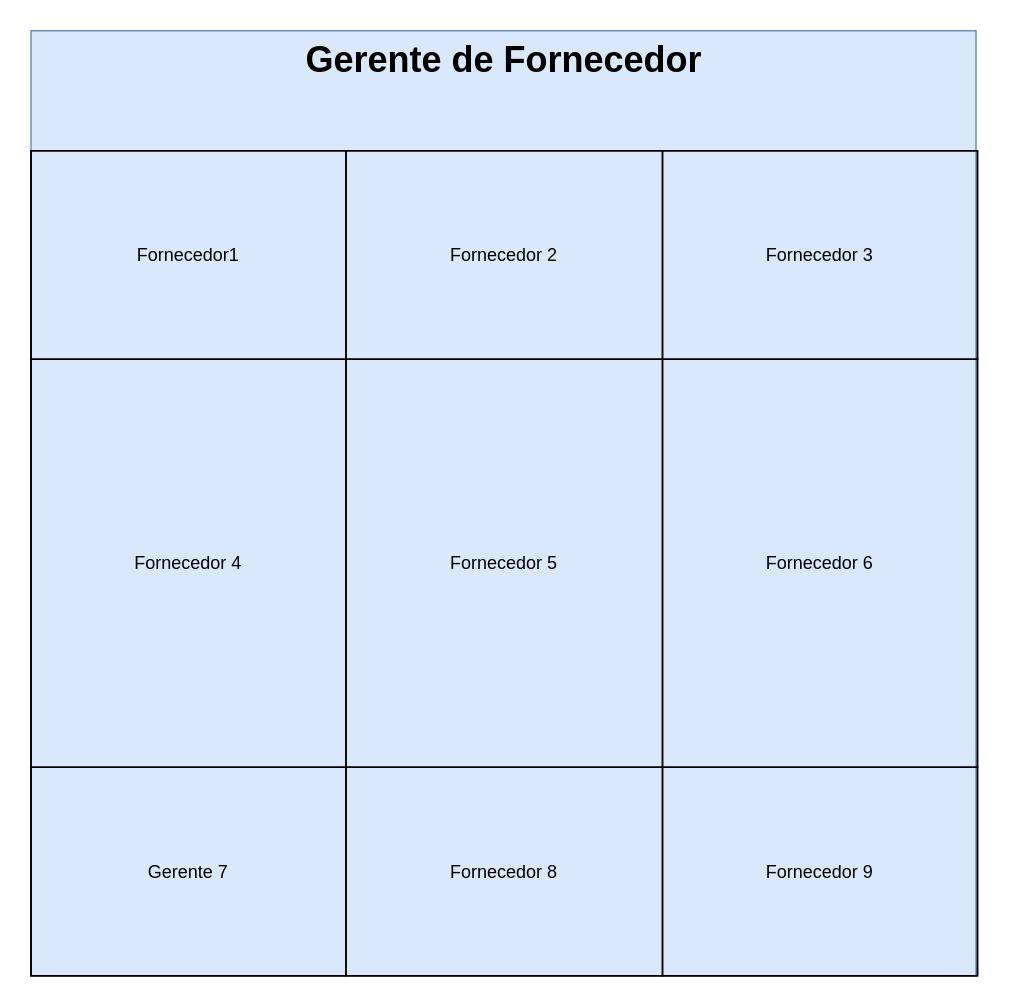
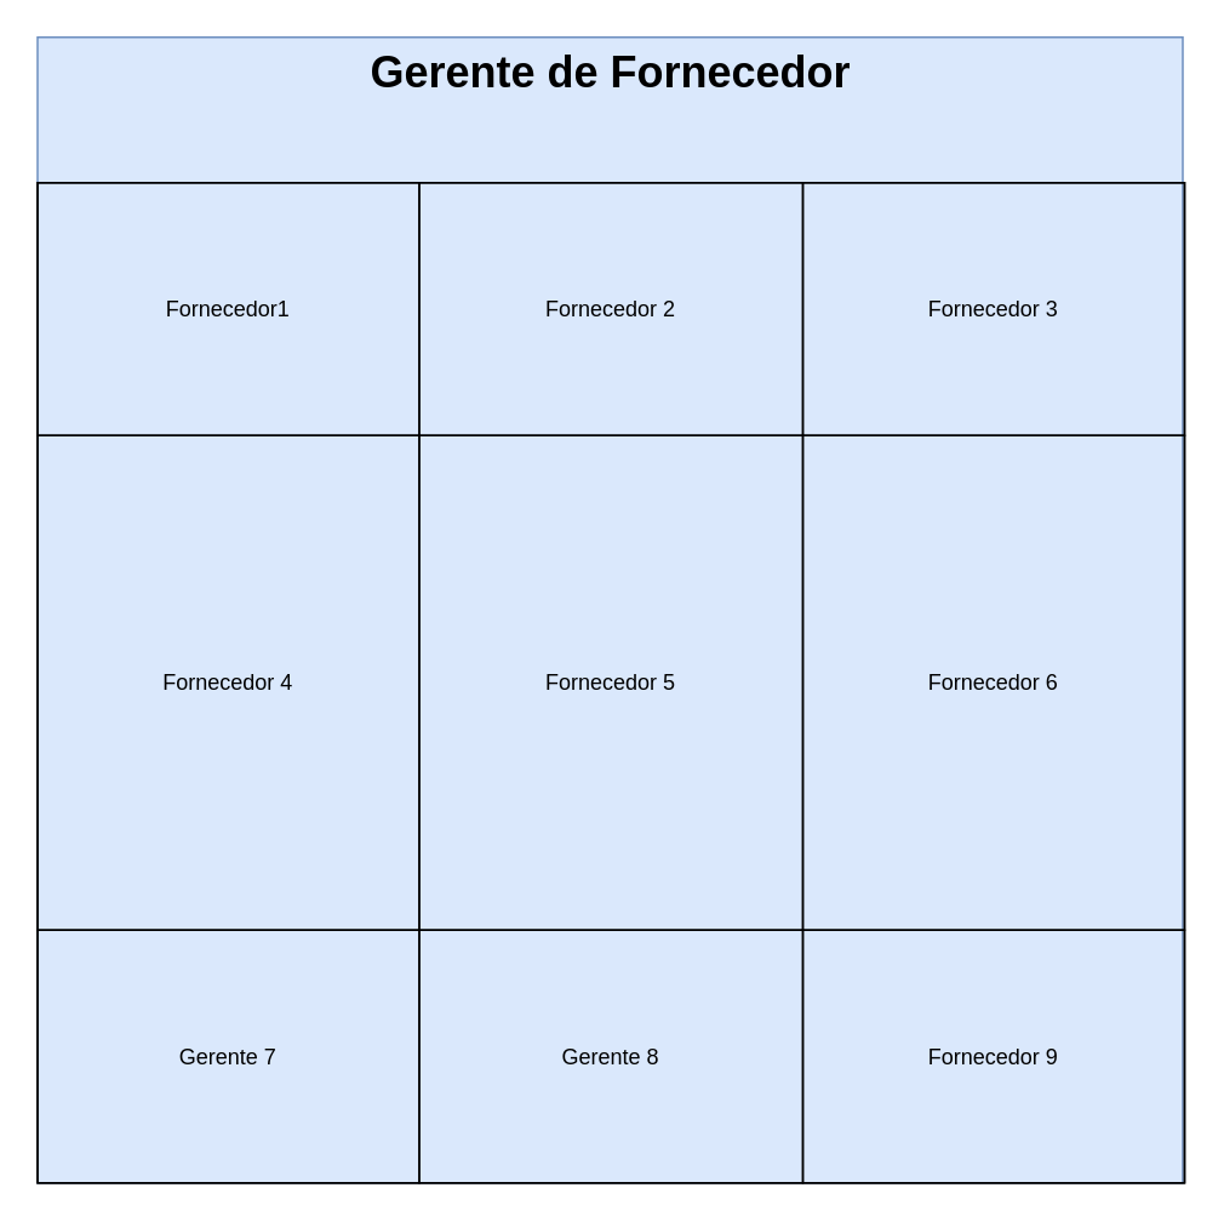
- <mxCell id="15" value="Fornecedor 8" style="connectable=0;recursiveResize=0;strokeColor=inherit;fillColor=none;align=center;whiteSpace=wrap;html=1;" vertex="1" parent="13"><mxGeometry x="210" width="211" height="139" as="geometry"><mxRectangle width="211" height="139" as="alternateBounds" /></mxGeometry></mxCell>
+ <mxCell id="15" value="Gerente 8" style="connectable=0;recursiveResize=0;strokeColor=inherit;fillColor=none;align=center;whiteSpace=wrap;html=1;" vertex="1" parent="13"><mxGeometry x="210" width="211" height="139" as="geometry"><mxRectangle width="211" height="139" as="alternateBounds" /></mxGeometry></mxCell>
